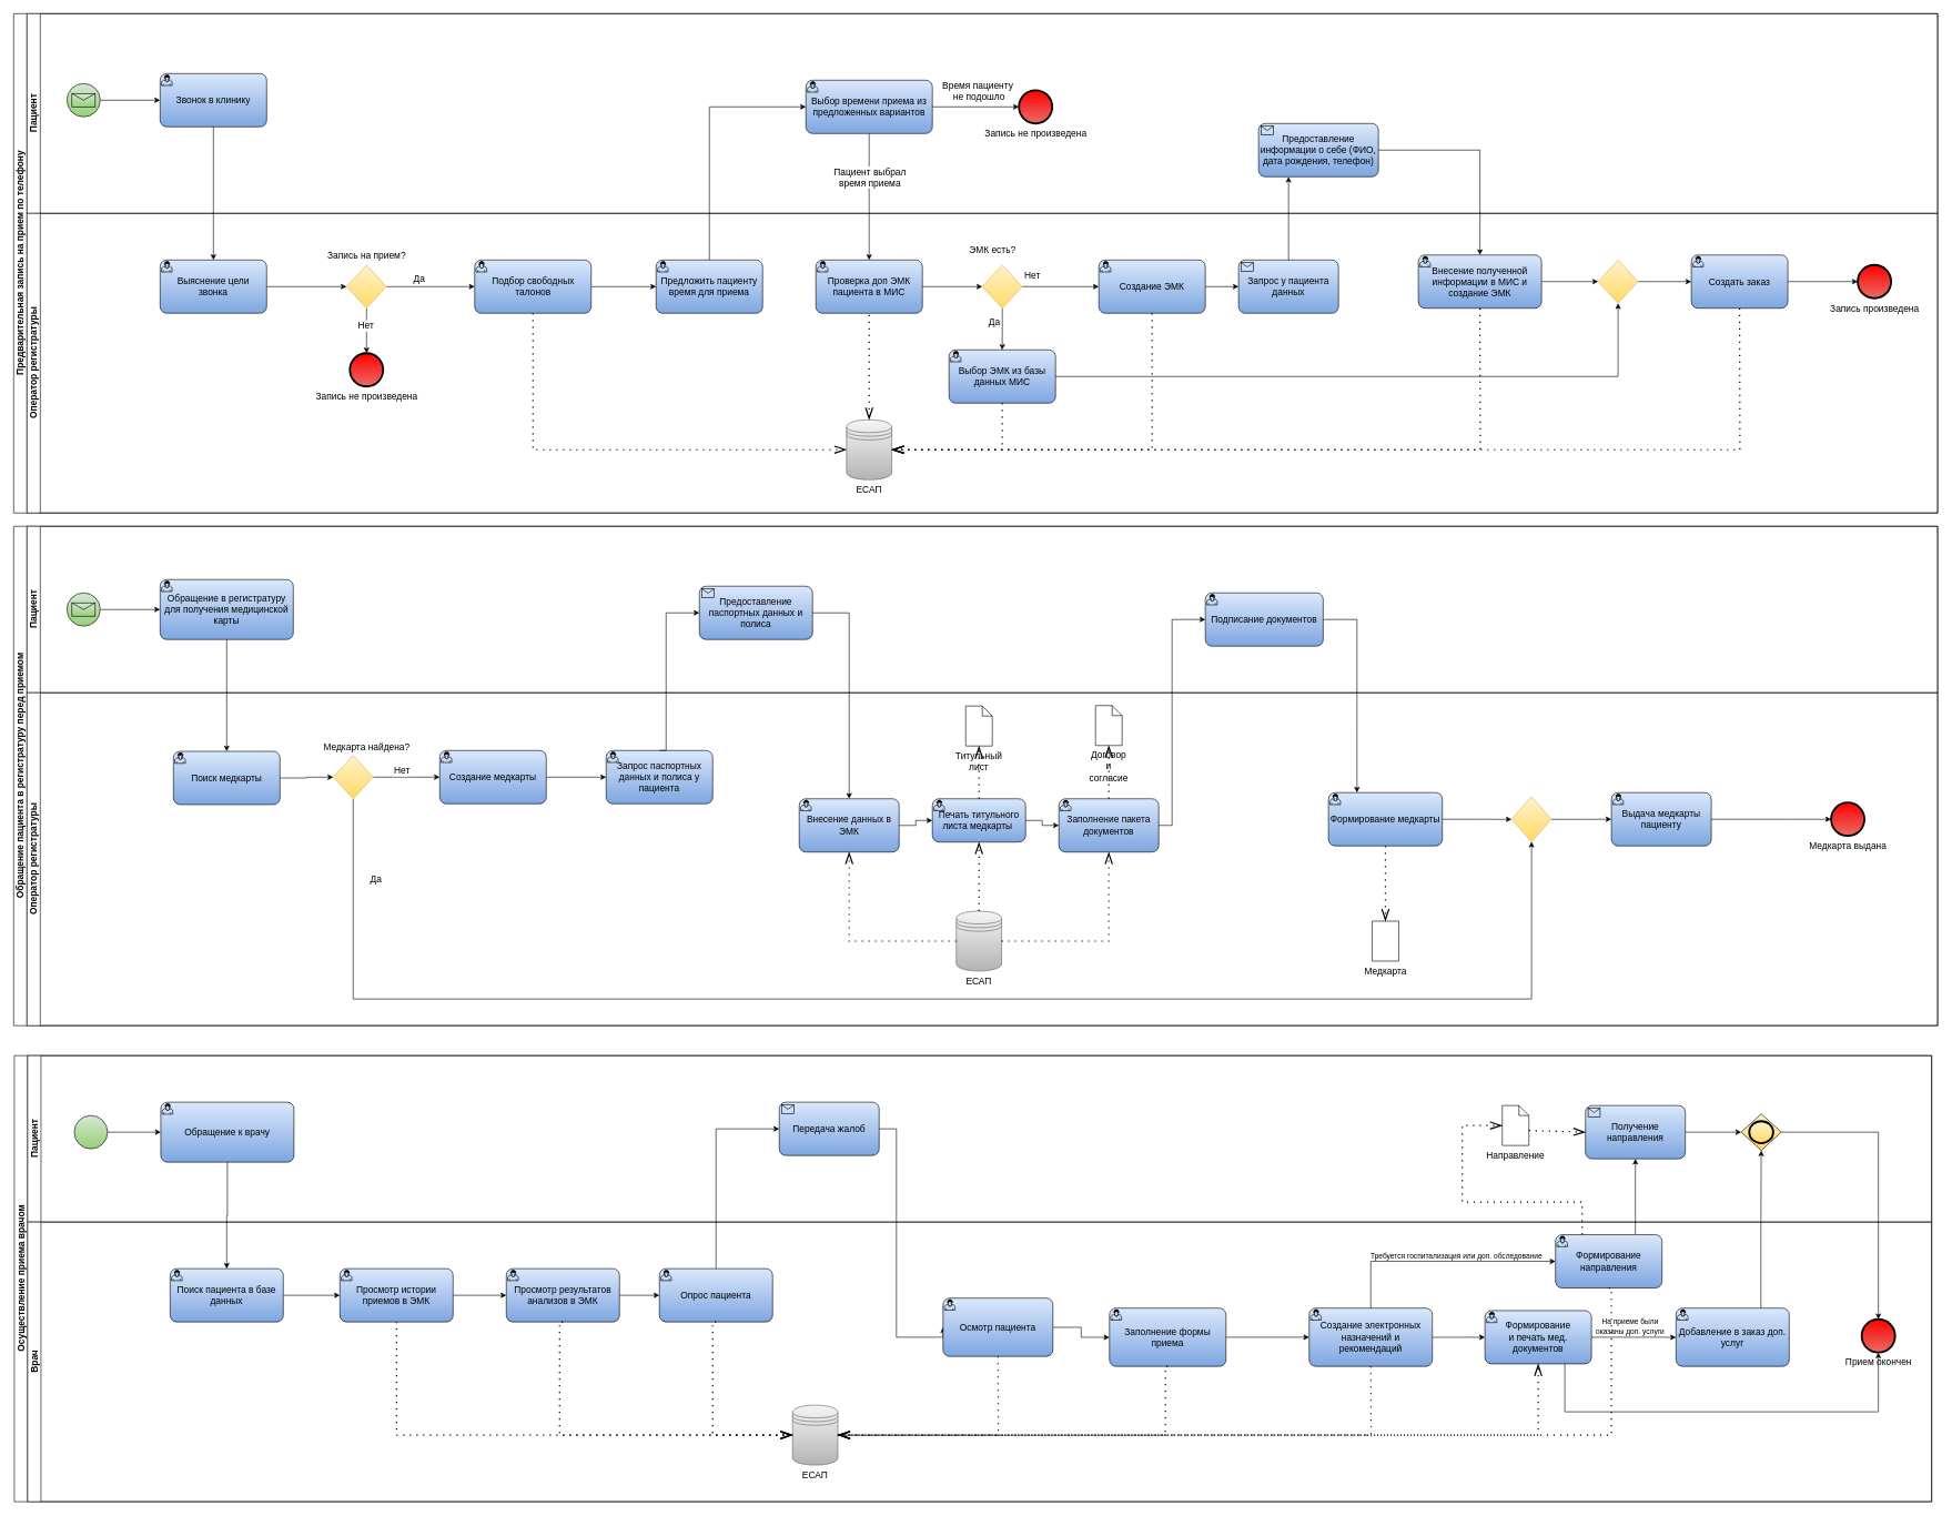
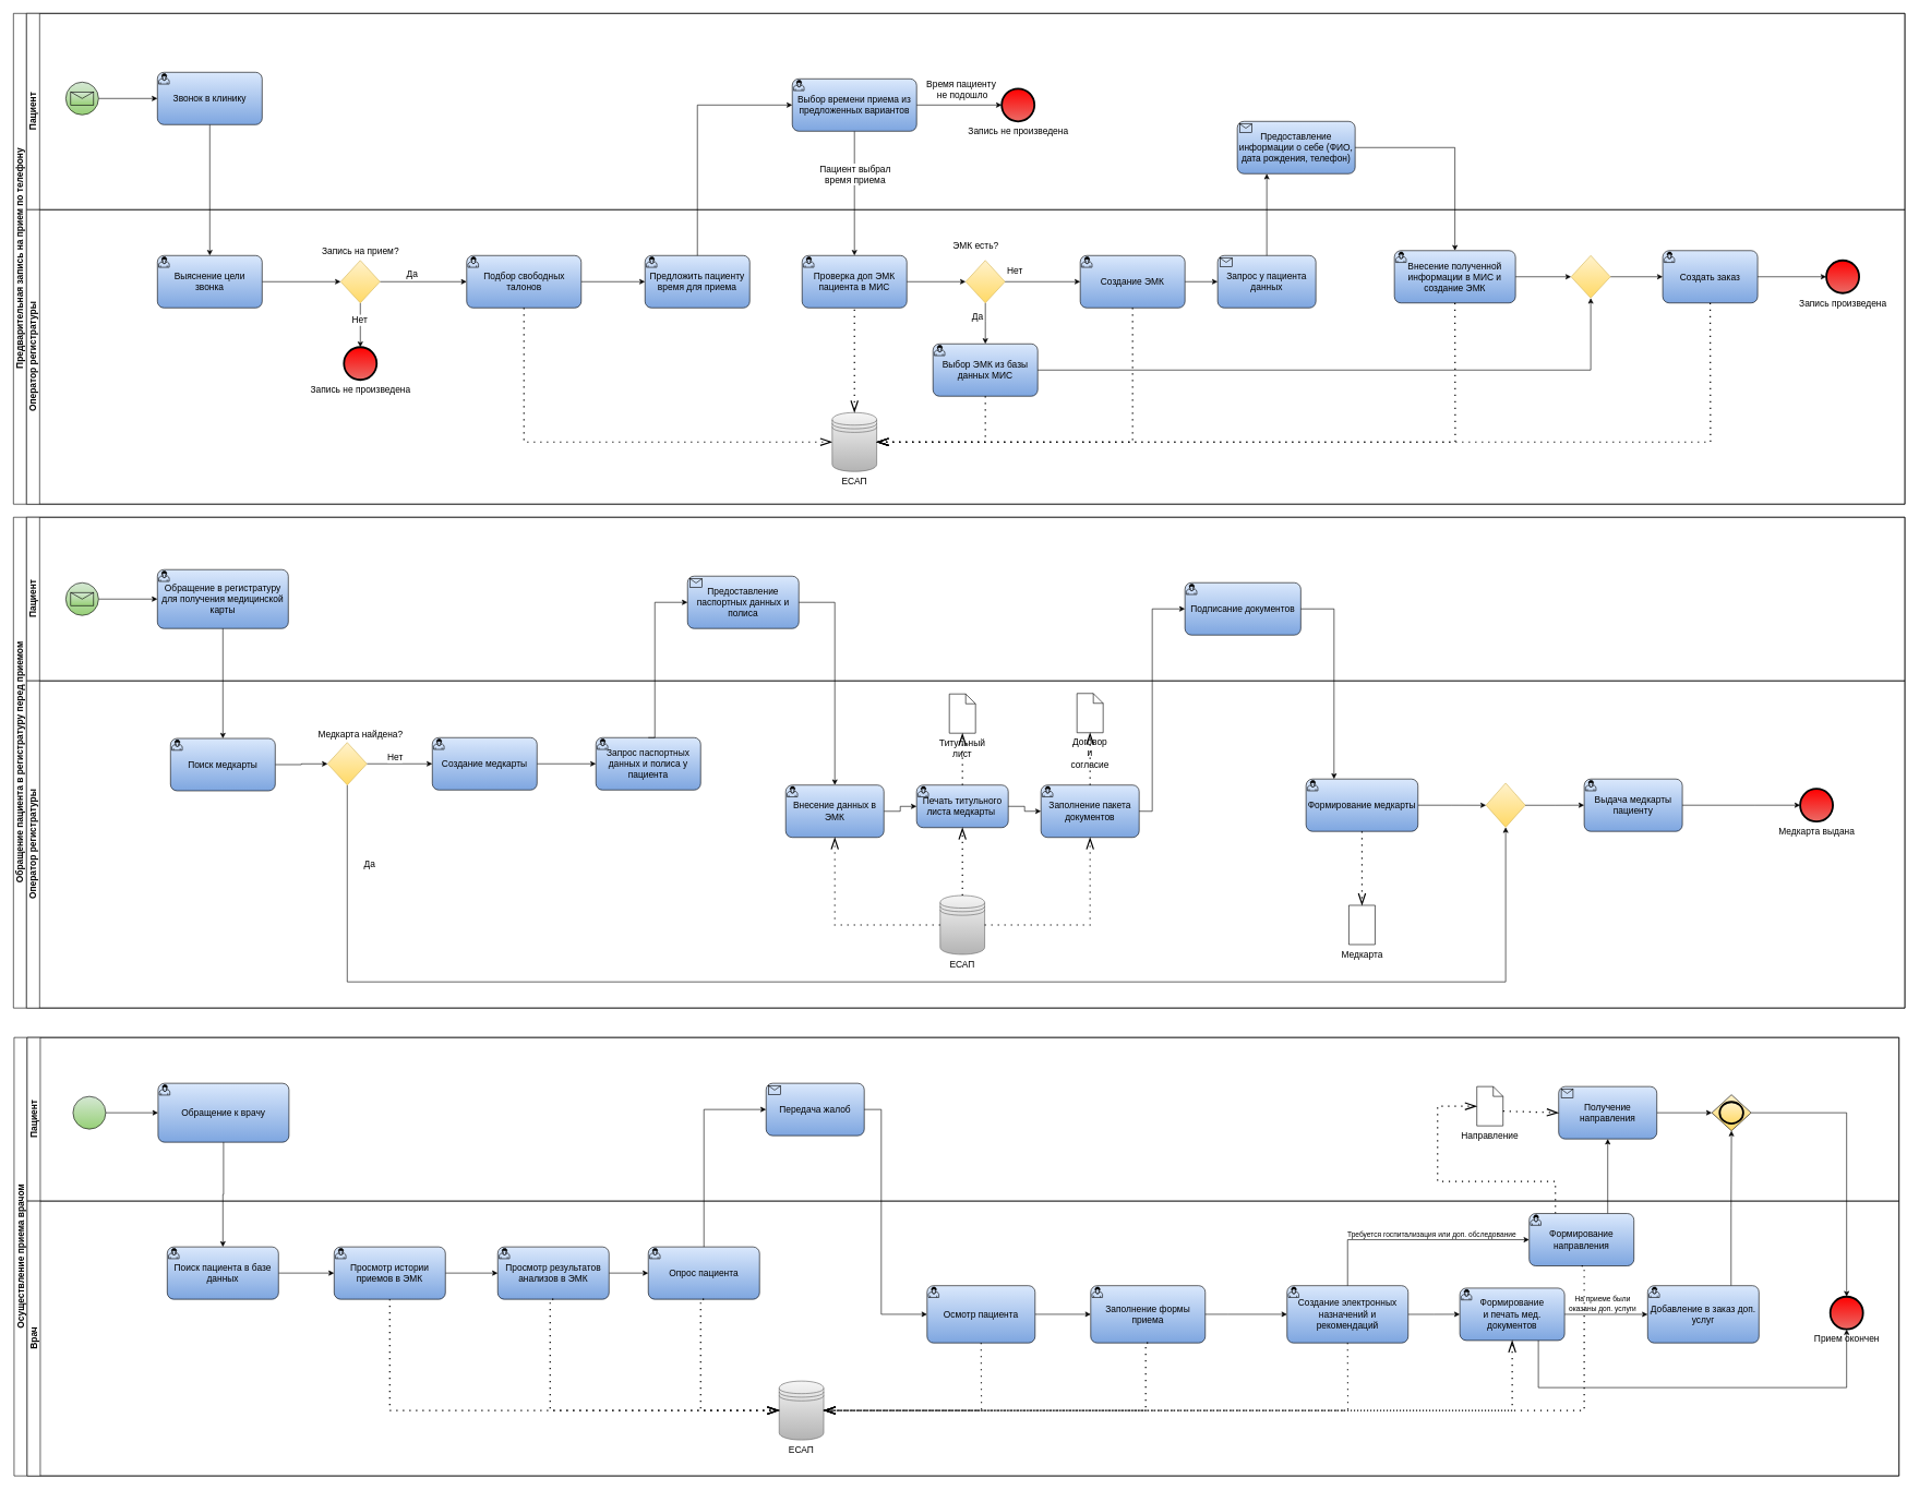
- <mxCell id="127" value="Осмотр пациента" style="points=[[0.25,0,0],[0.5,0,0],[0.75,0,0],[1,0.25,0],[1,0.5,0],[1,0.75,0],[0.75,1,0],[0.5,1,0],[0.25,1,0],[0,0.75,0],[0,0.5,0],[0,0.25,0]];shape=mxgraph.bpmn.task;whiteSpace=wrap;rectStyle=rounded;size=10;html=1;taskMarker=user;strokeColor=#000000;fontSize=14;fontColor=default;fillColor=#dae8fc;gradientColor=#7ea6e0;" parent="121" vertex="1"><mxGeometry x="1375" y="114.25" width="165" height="87.5" as="geometry" /></mxCell>
+ <mxCell id="127" value="Осмотр пациента" style="points=[[0.25,0,0],[0.5,0,0],[0.75,0,0],[1,0.25,0],[1,0.5,0],[1,0.75,0],[0.75,1,0],[0.5,1,0],[0.25,1,0],[0,0.75,0],[0,0.5,0],[0,0.25,0]];shape=mxgraph.bpmn.task;whiteSpace=wrap;rectStyle=rounded;size=10;html=1;taskMarker=user;strokeColor=#000000;fontSize=14;fontColor=default;fillColor=#dae8fc;gradientColor=#7ea6e0;" parent="121" vertex="1"><mxGeometry x="1375" y="129.25" width="165" height="87.5" as="geometry" /></mxCell>
